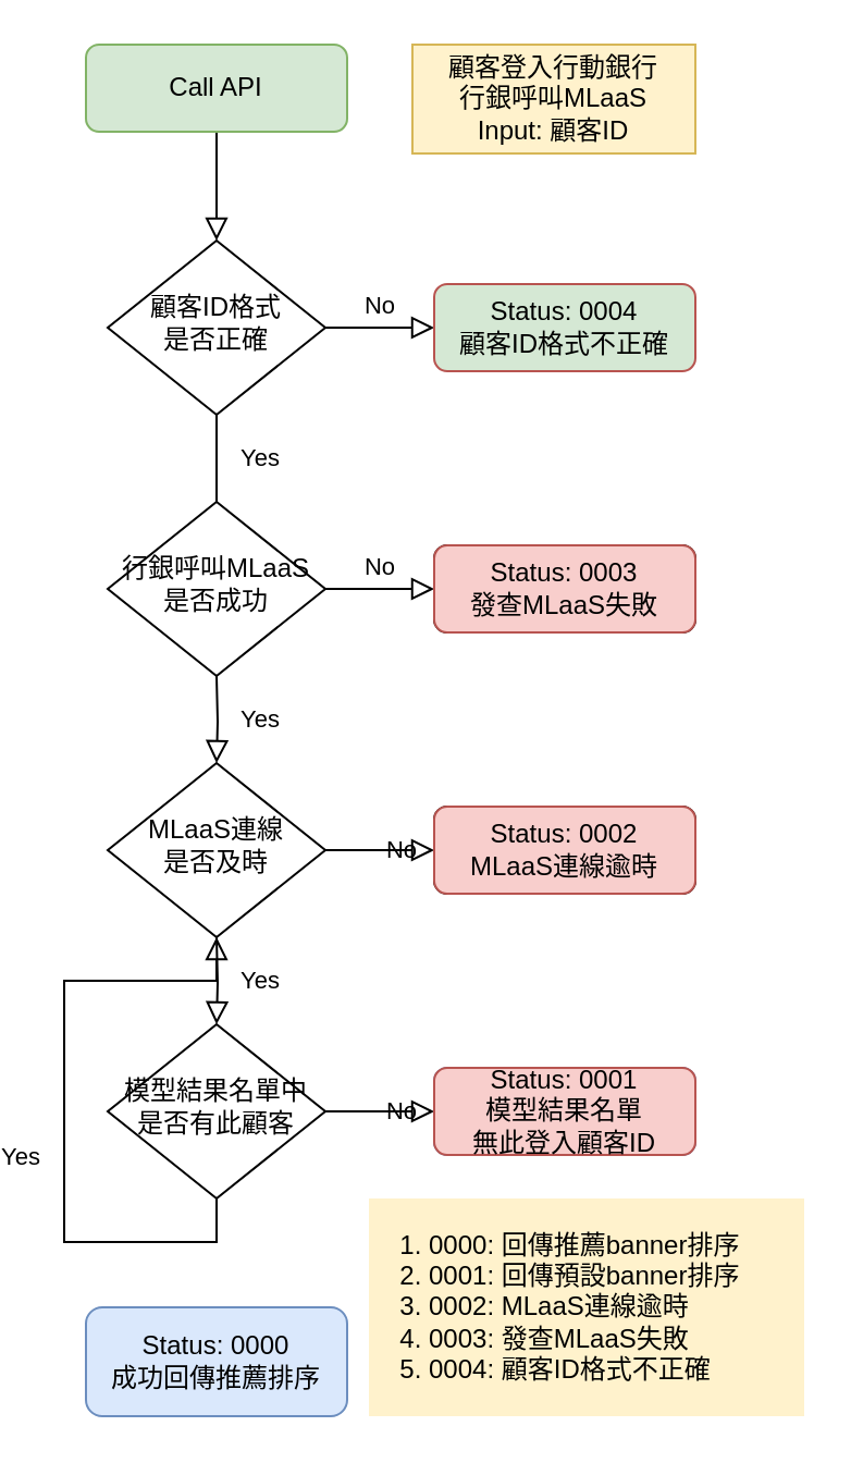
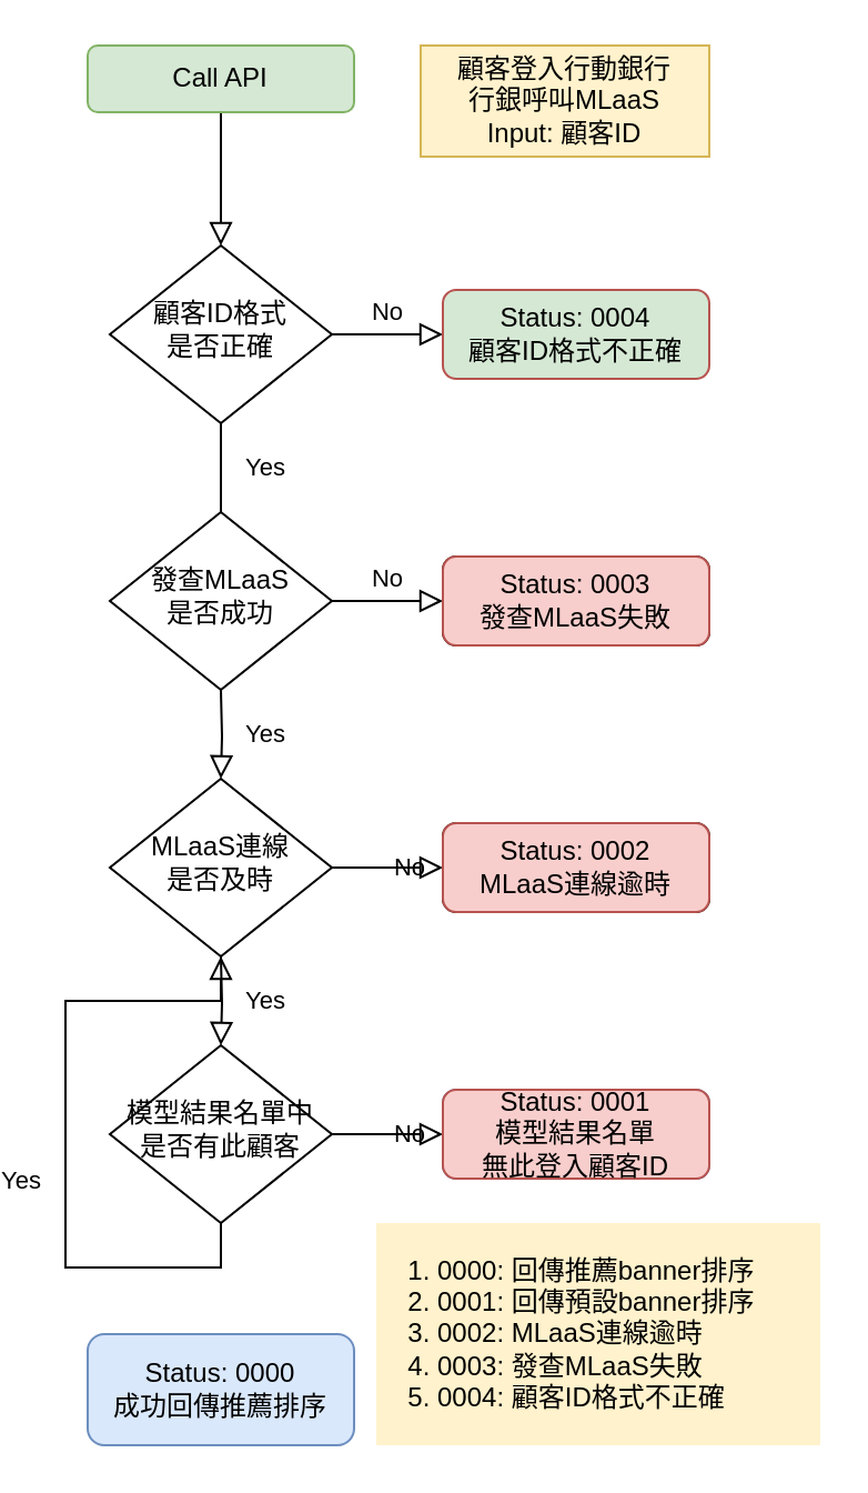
- <mxCell id="3" value="Call API" style="rounded=1;whiteSpace=wrap;html=1;fontSize=12;glass=0;strokeWidth=1;shadow=0;fillColor=#d5e8d4;strokeColor=#82b366;" parent="1" vertex="1"><mxGeometry x="20" y="20" width="120" height="40" as="geometry" /></mxCell>
+ <mxCell id="3" value="Call API" style="rounded=1;whiteSpace=wrap;html=1;fontSize=12;glass=0;strokeWidth=1;shadow=0;fillColor=#d5e8d4;strokeColor=#82b366;" parent="1" vertex="1"><mxGeometry x="20" y="20" width="120" height="30" as="geometry" /></mxCell>
- <mxCell id="9" value="行銀呼叫MLaaS&lt;br&gt;是否成功" style="rhombus;whiteSpace=wrap;html=1;shadow=0;fontFamily=Helvetica;fontSize=12;align=center;strokeWidth=1;spacing=6;spacingTop=-4;" parent="1" vertex="1"><mxGeometry x="30" y="230" width="100" height="80" as="geometry" /></mxCell>
+ <mxCell id="9" value="發查MLaaS&lt;br&gt;是否成功" style="rhombus;whiteSpace=wrap;html=1;shadow=0;fontFamily=Helvetica;fontSize=12;align=center;strokeWidth=1;spacing=6;spacingTop=-4;" parent="1" vertex="1"><mxGeometry x="30" y="230" width="100" height="80" as="geometry" /></mxCell>
